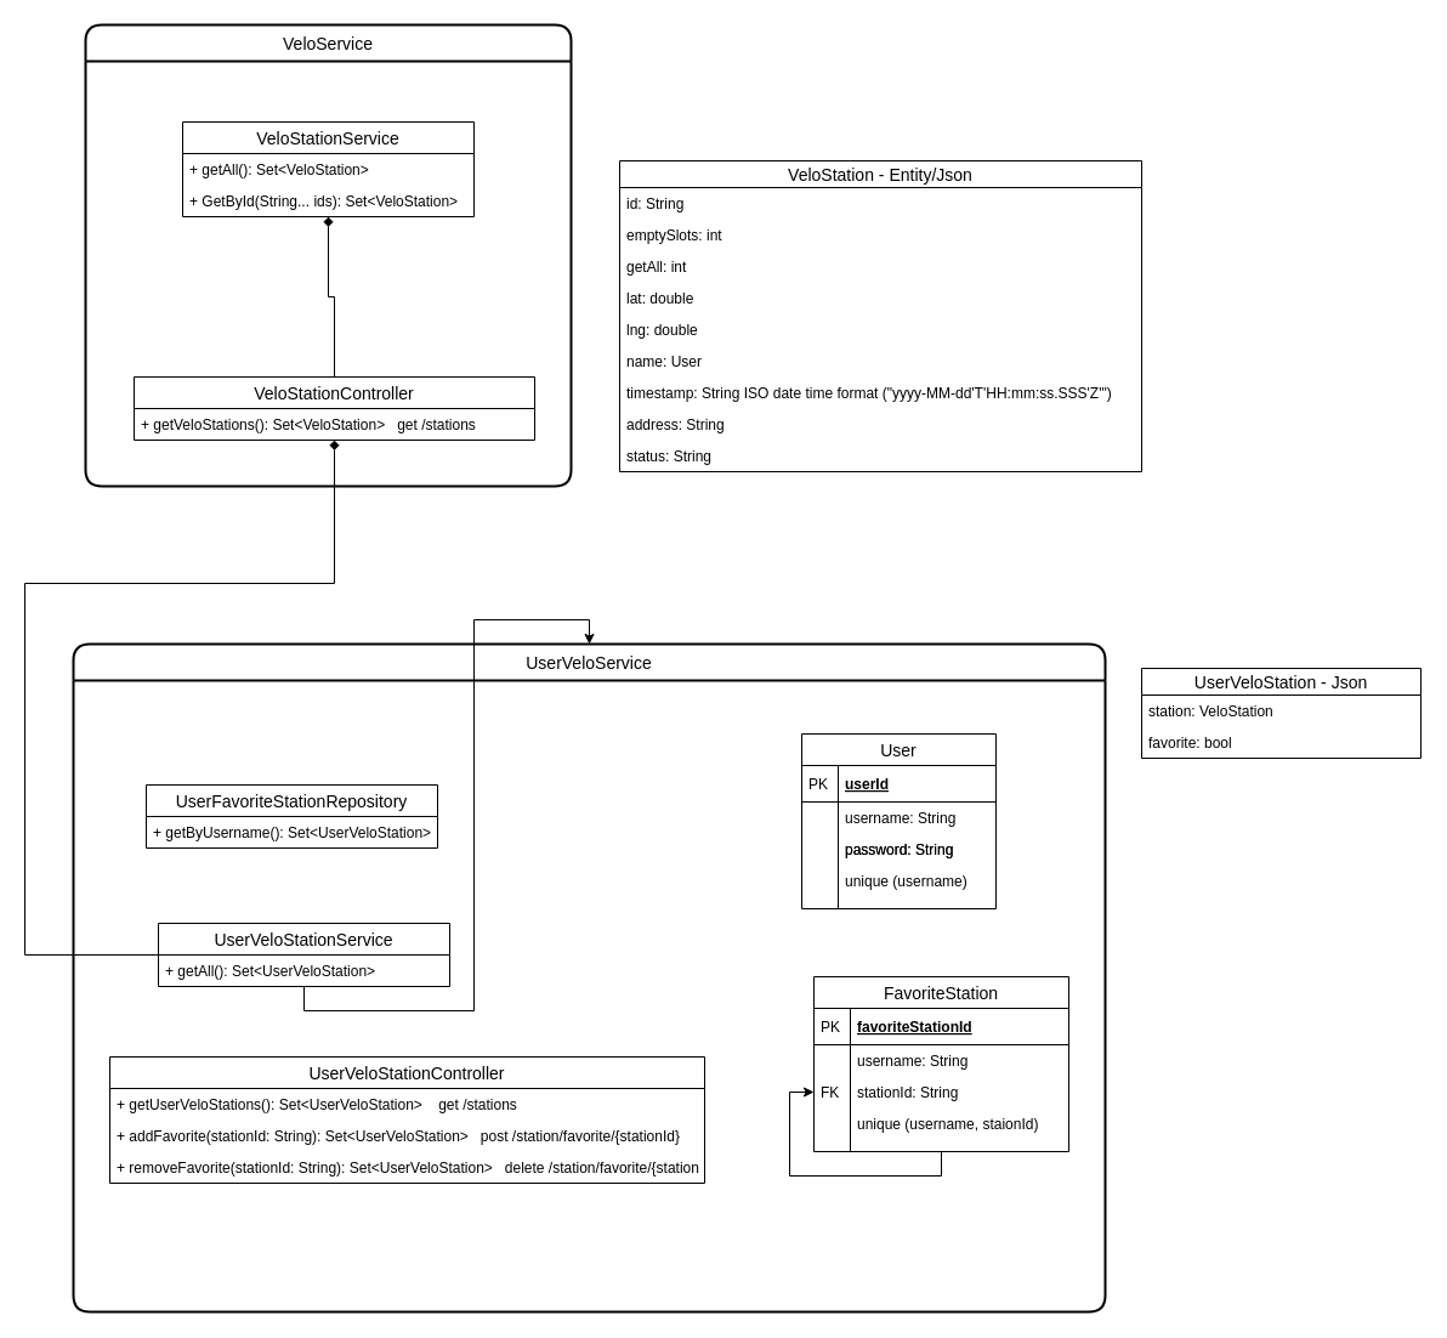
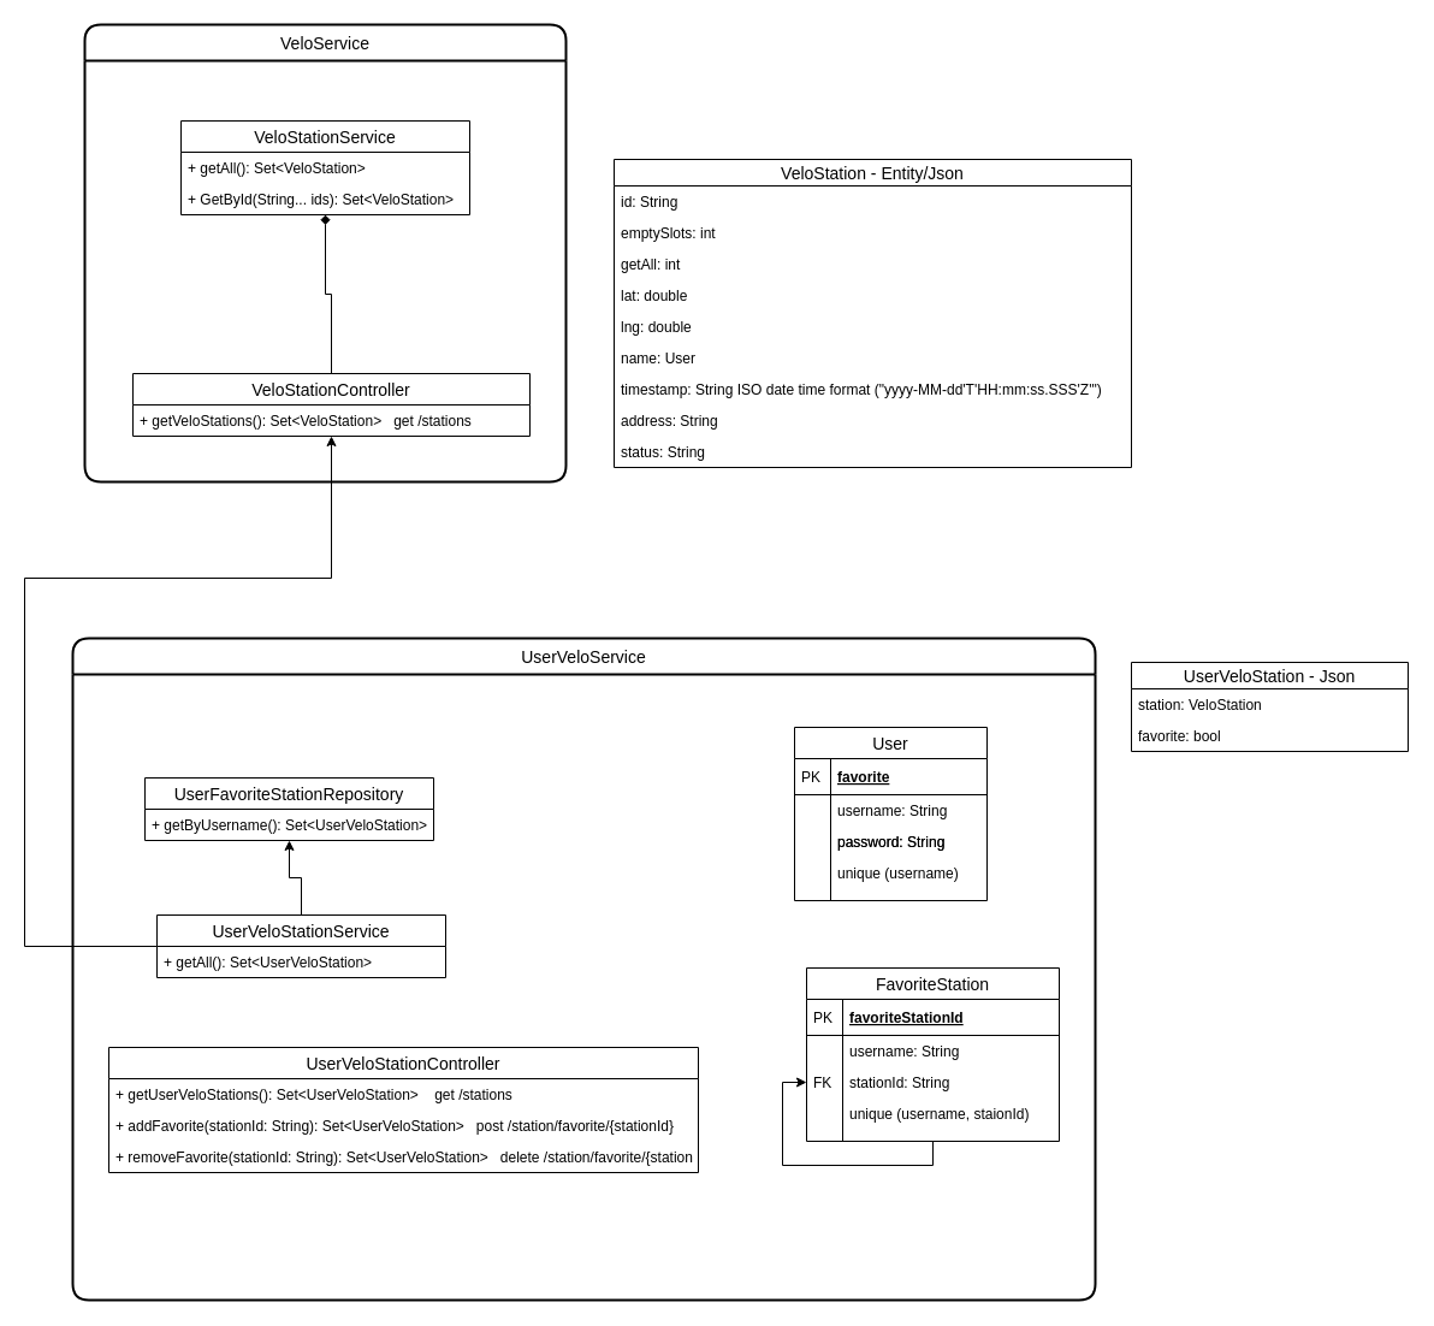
- <mxCell id="28" style="edgeStyle=orthogonalEdgeStyle;rounded=0;orthogonalLoop=1;jettySize=auto;html=1;endArrow=diamond;" edge="1" parent="1" source="29" target="6"><mxGeometry relative="1" as="geometry"><Array as="points"><mxPoint y="786" x="20" /><mxPoint y="480" x="20" /><mxPoint x="275" y="480" /></Array></mxGeometry></mxCell>
+ <mxCell id="28" style="edgeStyle=orthogonalEdgeStyle;rounded=0;orthogonalLoop=1;jettySize=auto;html=1;" edge="1" parent="1" source="29" target="6"><mxGeometry relative="1" as="geometry"><Array as="points"><mxPoint y="786" x="20" /><mxPoint y="480" x="20" /><mxPoint x="275" y="480" /></Array></mxGeometry></mxCell>
- <mxCell id="48" value="userId" style="shape=partialRectangle;top=0;left=0;right=0;bottom=1;align=left;verticalAlign=middle;fillColor=none;spacingLeft=34;spacingRight=4;overflow=hidden;rotatable=0;points=[[0,0.5],[1,0.5]];portConstraint=eastwest;dropTarget=0;fontStyle=5;fontSize=12;" vertex="1" parent="47"><mxGeometry y="26" width="160" height="30" as="geometry" /></mxCell>
+ <mxCell id="48" value="favorite" style="shape=partialRectangle;top=0;left=0;right=0;bottom=1;align=left;verticalAlign=middle;fillColor=none;spacingLeft=34;spacingRight=4;overflow=hidden;rotatable=0;points=[[0,0.5],[1,0.5]];portConstraint=eastwest;dropTarget=0;fontStyle=5;fontSize=12;" vertex="1" parent="47"><mxGeometry y="26" width="160" height="30" as="geometry" /></mxCell>
- <mxCell id="27" style="edgeStyle=orthogonalEdgeStyle;rounded=0;orthogonalLoop=1;jettySize=auto;html=1;" edge="1" parent="1" source="29" target="19"><mxGeometry relative="1" as="geometry" /></mxCell>
+ <mxCell id="27" style="edgeStyle=orthogonalEdgeStyle;rounded=0;orthogonalLoop=1;jettySize=auto;html=1;" edge="1" parent="1" source="29" target="31"><mxGeometry relative="1" as="geometry" /></mxCell>
